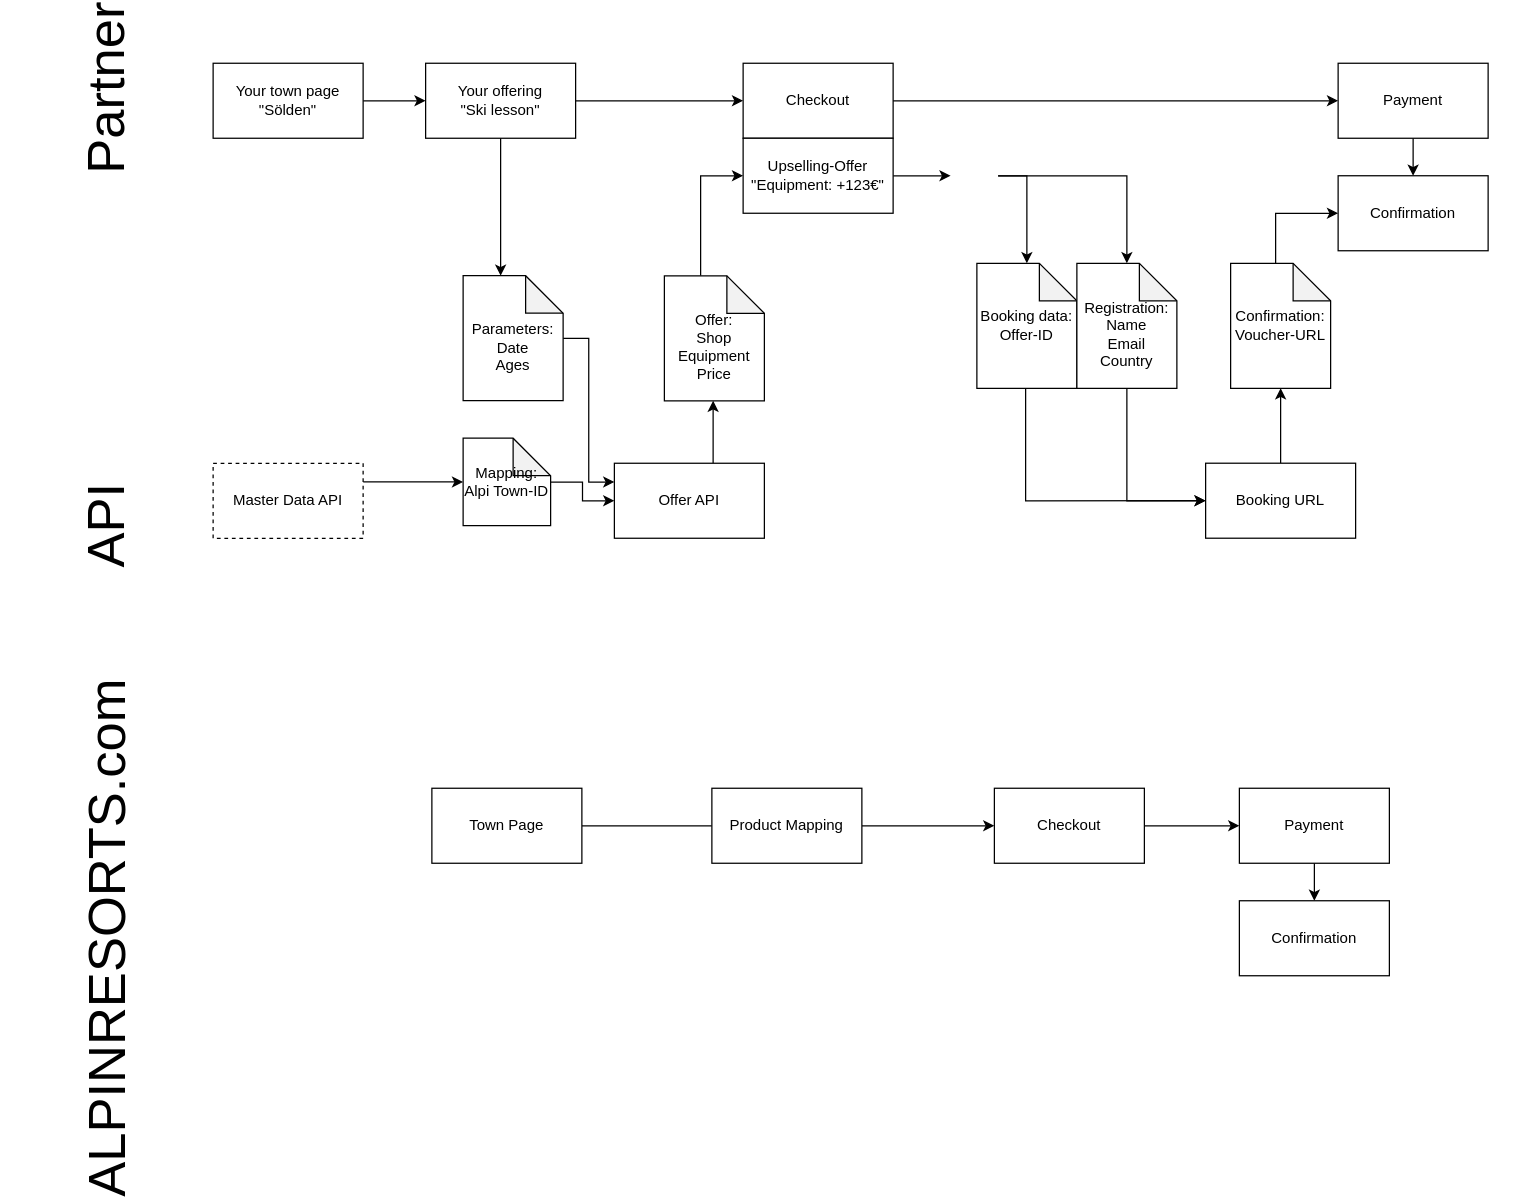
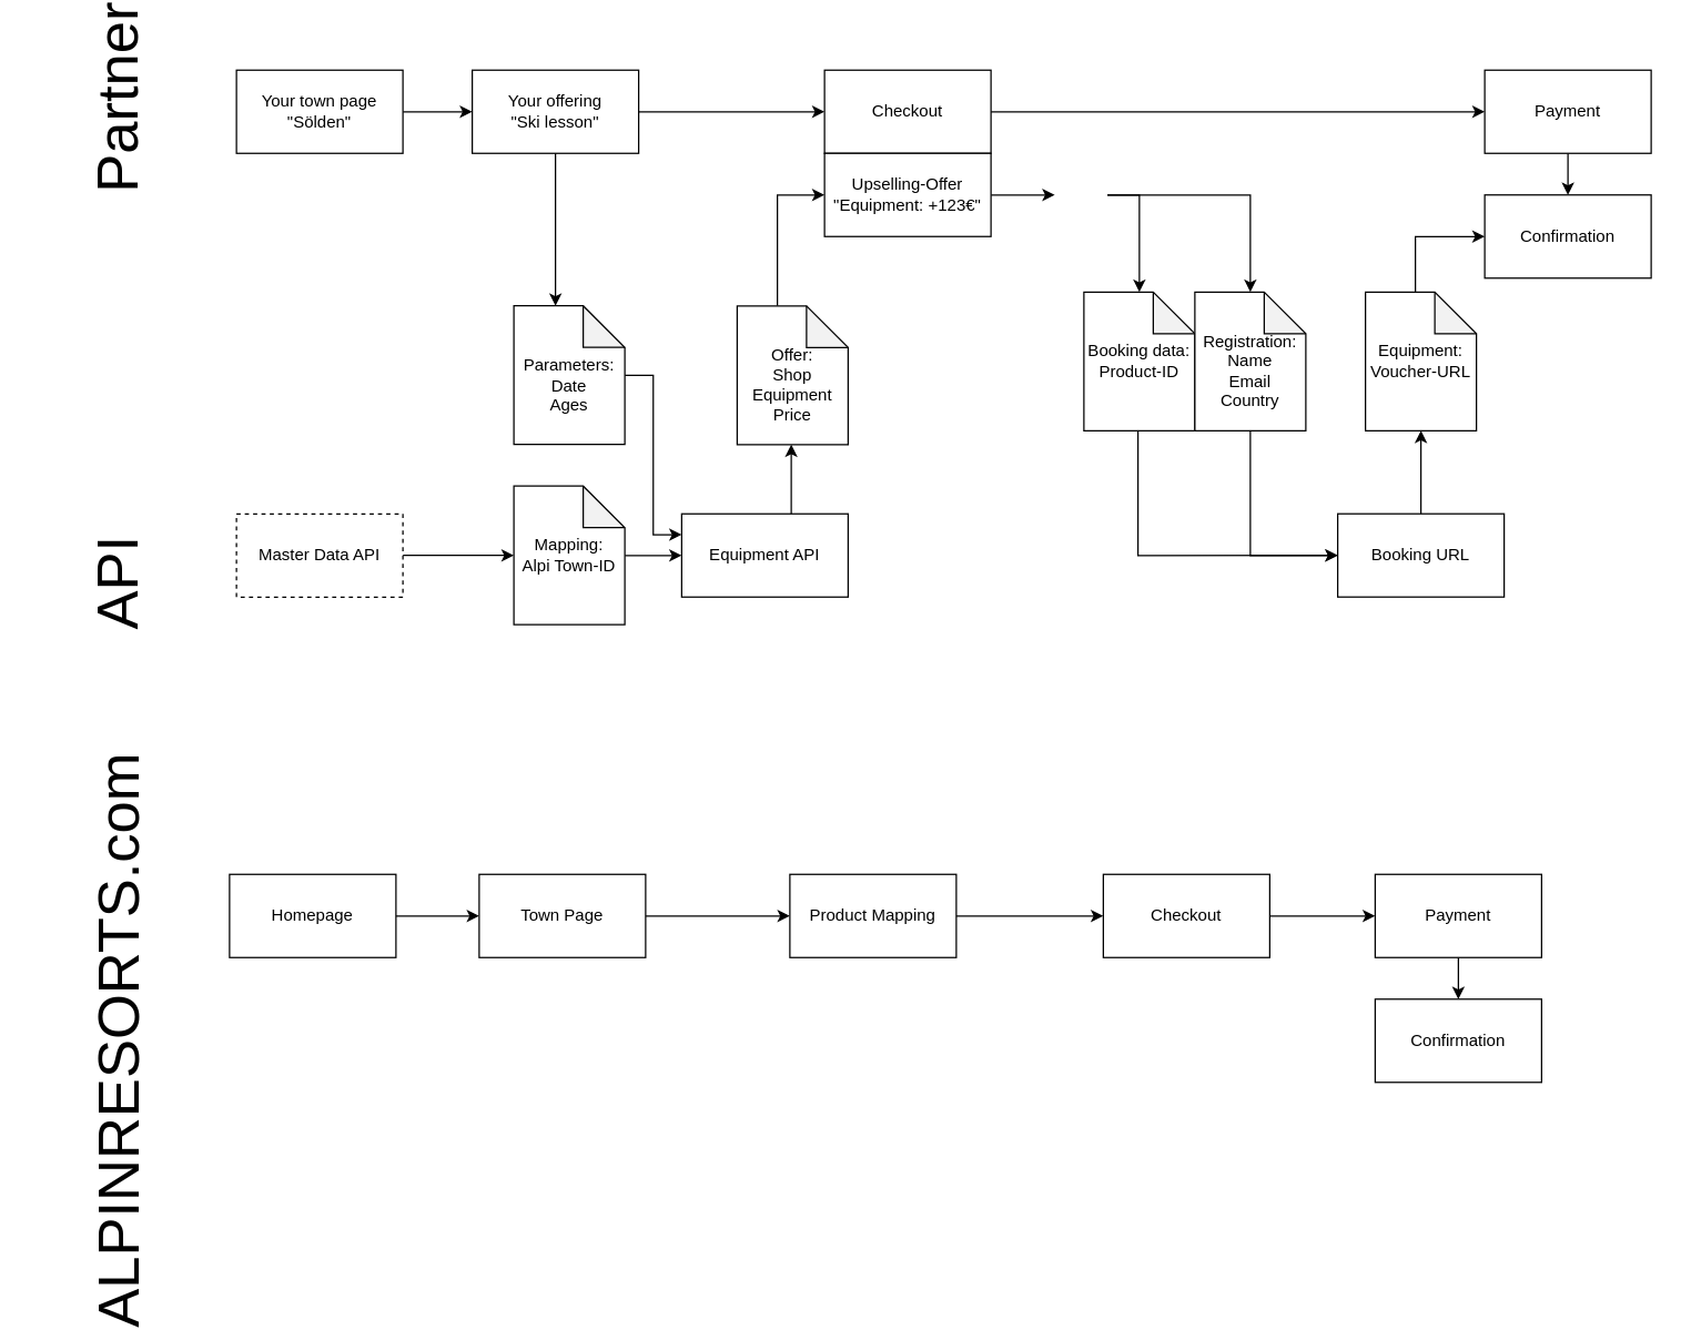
- <mxCell id="25" value="Booking data:&lt;br&gt;Offer-ID" style="shape=note;whiteSpace=wrap;html=1;backgroundOutline=1;darkOpacity=0.05;" parent="1" vertex="1"><mxGeometry x="781" y="210" width="80" height="100" as="geometry" /></mxCell>
+ <mxCell id="25" value="Booking data:&lt;br&gt;Product-ID" style="shape=note;whiteSpace=wrap;html=1;backgroundOutline=1;darkOpacity=0.05;" parent="1" vertex="1"><mxGeometry x="781" y="210" width="80" height="100" as="geometry" /></mxCell>
- <mxCell id="32" value="Confirmation:&lt;br&gt;Voucher-URL" style="shape=note;whiteSpace=wrap;html=1;backgroundOutline=1;darkOpacity=0.05;" parent="1" vertex="1"><mxGeometry x="984" y="210" width="80" height="100" as="geometry" /></mxCell>
+ <mxCell id="32" value="Equipment:&lt;br&gt;Voucher-URL" style="shape=note;whiteSpace=wrap;html=1;backgroundOutline=1;darkOpacity=0.05;" parent="1" vertex="1"><mxGeometry x="984" y="210" width="80" height="100" as="geometry" /></mxCell>
- <mxCell id="20" value="Mapping:&lt;br&gt;Alpi Town-ID&lt;br&gt;" style="shape=note;whiteSpace=wrap;html=1;backgroundOutline=1;darkOpacity=0.05;" parent="1" vertex="1"><mxGeometry x="370" y="349.97" width="70" height="70" as="geometry" /></mxCell>
+ <mxCell id="20" value="Mapping:&lt;br&gt;Alpi Town-ID&lt;br&gt;" style="shape=note;whiteSpace=wrap;html=1;backgroundOutline=1;darkOpacity=0.05;" parent="1" vertex="1"><mxGeometry x="370" y="349.97" width="80" height="100" as="geometry" /></mxCell>
- <mxCell id="18" value="Offer API" style="rounded=0;whiteSpace=wrap;html=1;" parent="1" vertex="1"><mxGeometry x="491" y="370" width="120" height="60" as="geometry" /></mxCell>
+ <mxCell id="18" value="Equipment API" style="rounded=0;whiteSpace=wrap;html=1;" parent="1" vertex="1"><mxGeometry x="491" y="370" width="120" height="60" as="geometry" /></mxCell>
+ <mxCell id="39" value="Homepage" style="rounded=0;whiteSpace=wrap;html=1;" vertex="1" parent="1"><mxGeometry x="165" y="630" width="120" height="60" as="geometry" /></mxCell>
+ <mxCell id="38" value="" style="edgeStyle=orthogonalEdgeStyle;rounded=0;orthogonalLoop=1;jettySize=auto;html=1;" edge="1" parent="1" source="39" target="41"><mxGeometry relative="1" as="geometry" /></mxCell>
- <mxCell id="40" value="" style="edgeStyle=orthogonalEdgeStyle;rounded=0;orthogonalLoop=1;jettySize=auto;html=1;endArrow=none;" edge="1" parent="1" source="41" target="43"><mxGeometry relative="1" as="geometry" /></mxCell>
+ <mxCell id="40" value="" style="edgeStyle=orthogonalEdgeStyle;rounded=0;orthogonalLoop=1;jettySize=auto;html=1;" edge="1" parent="1" source="41" target="43"><mxGeometry relative="1" as="geometry" /></mxCell>
